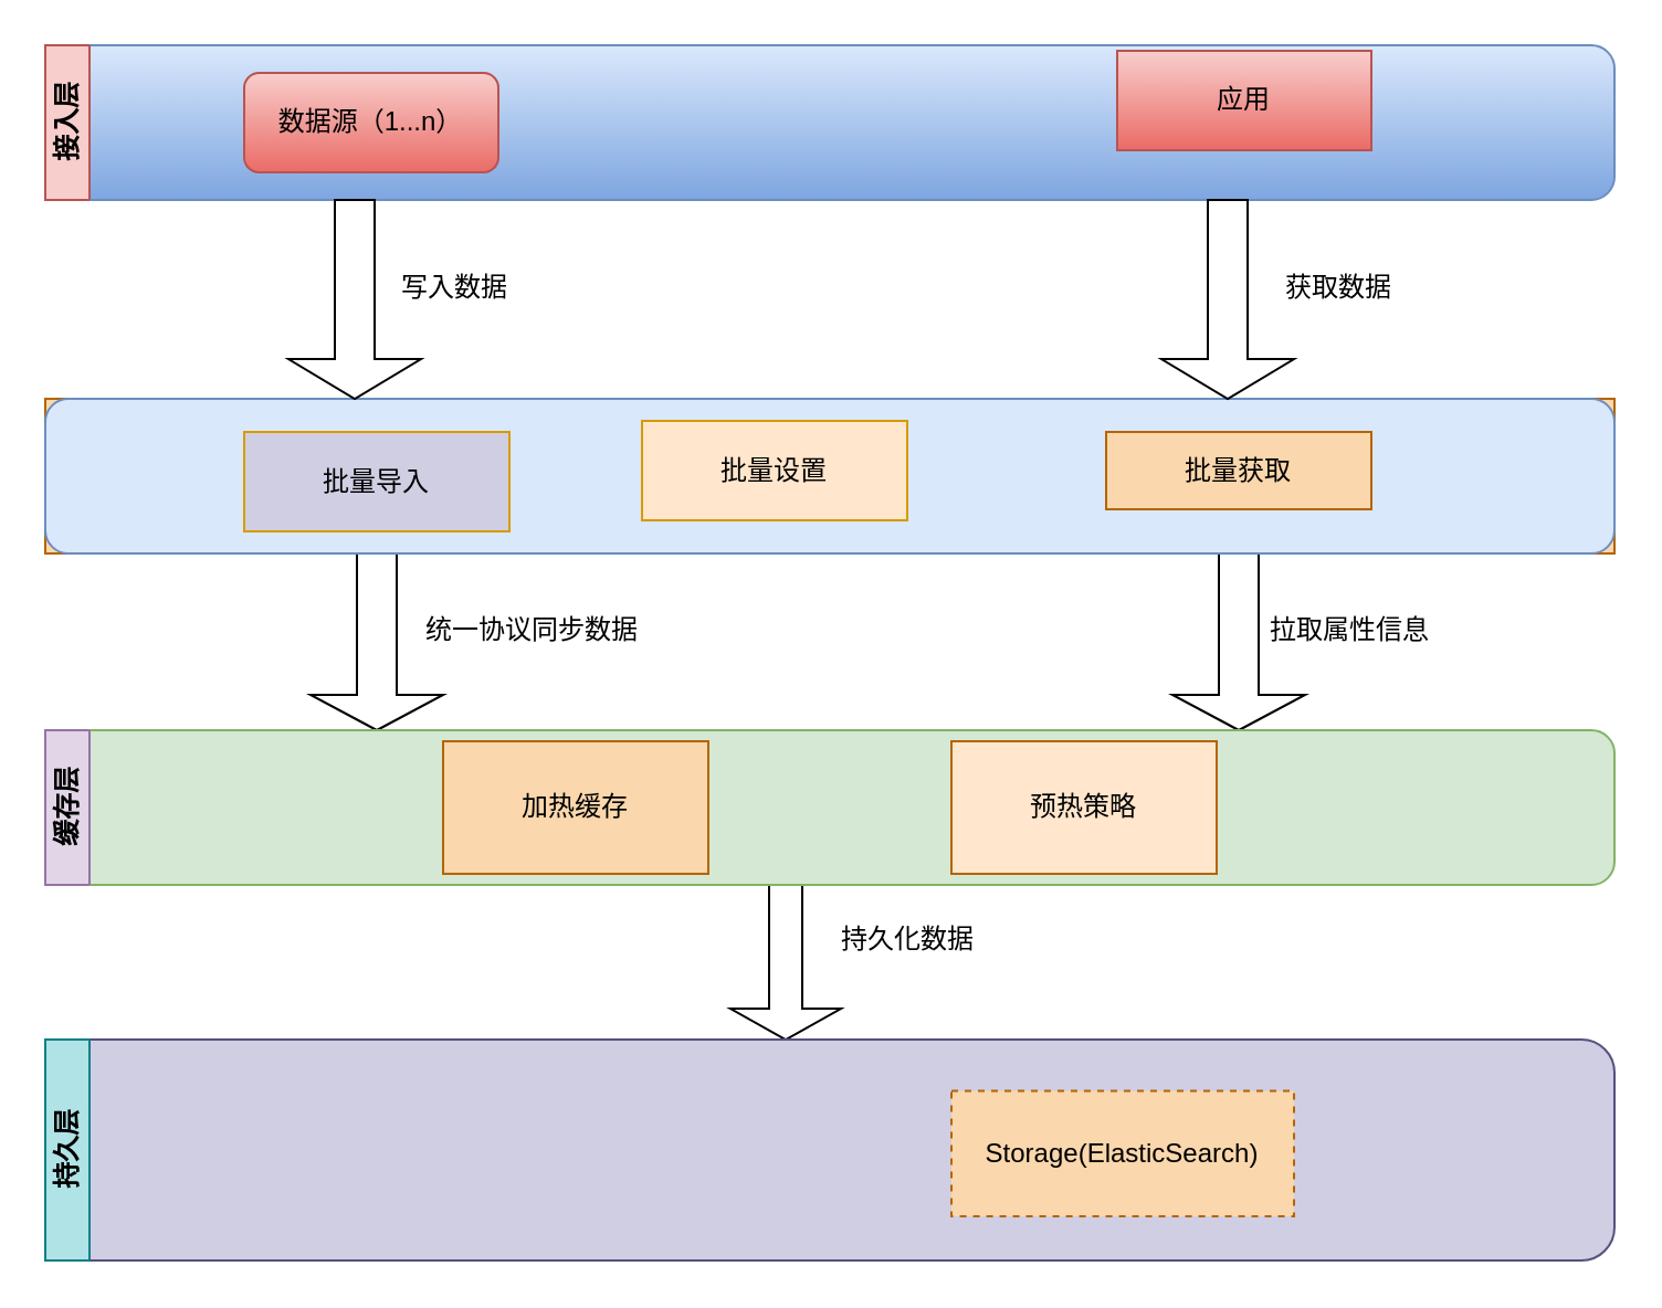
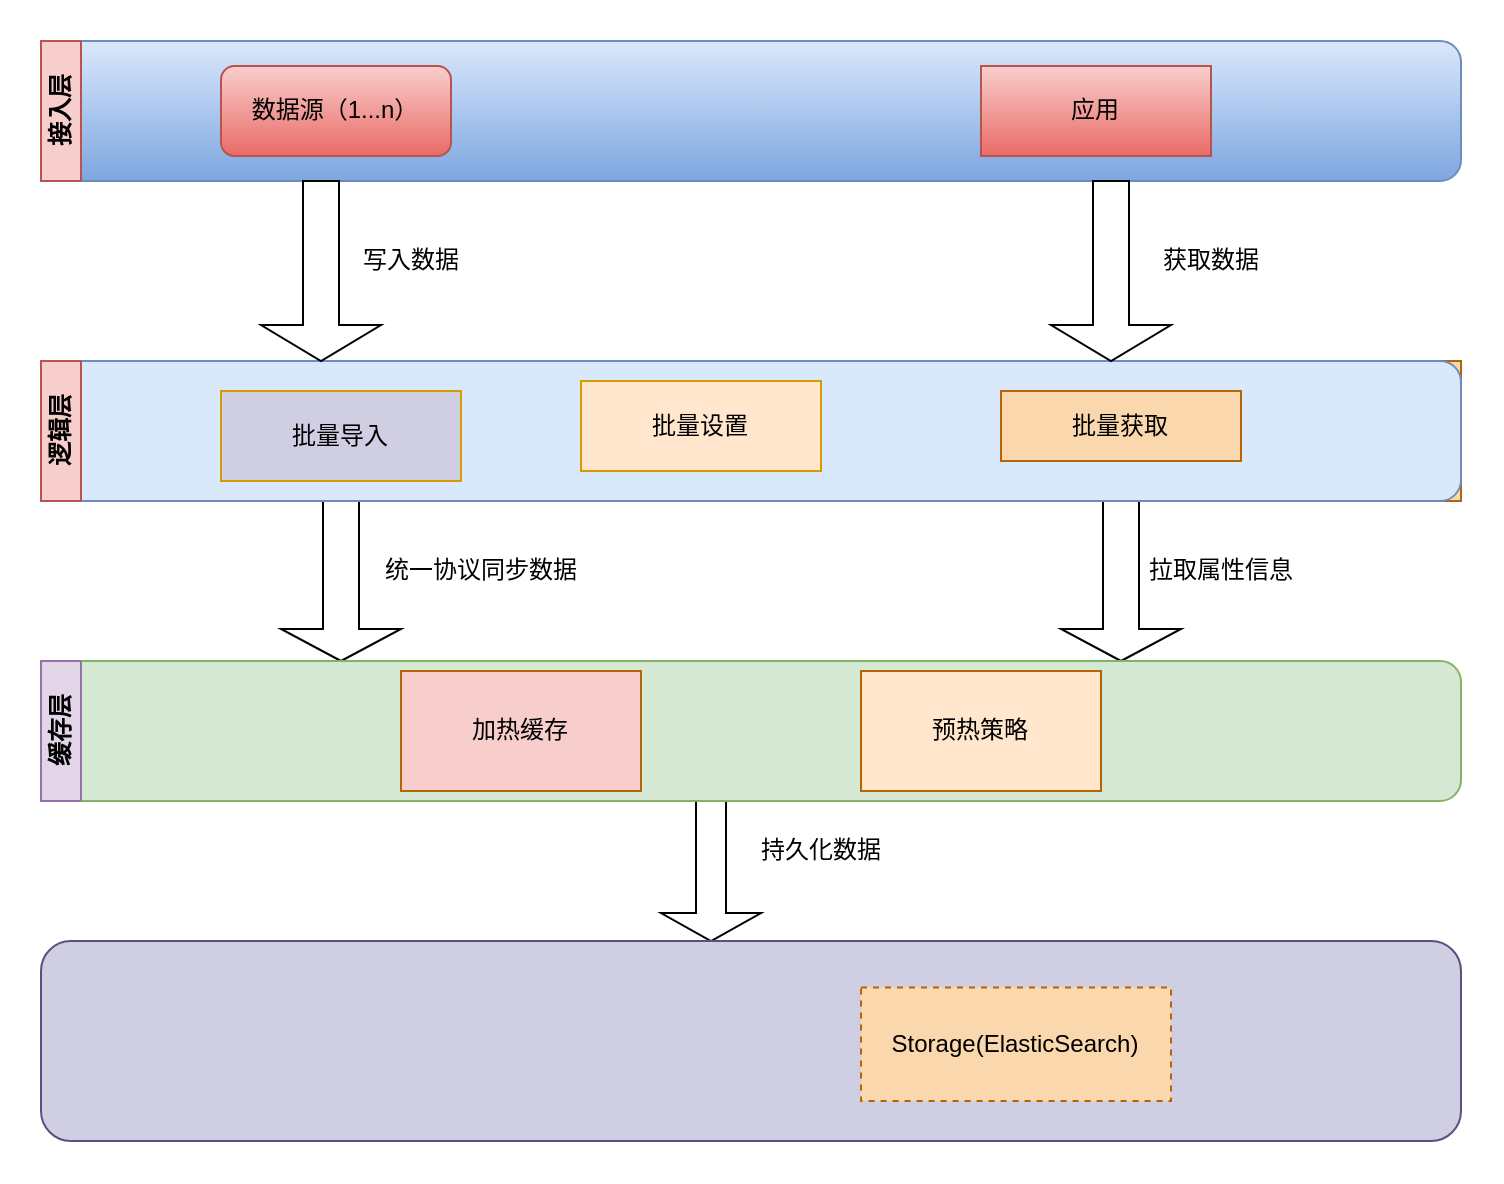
- <mxCell id="17" value="应用" style="rounded=0;whiteSpace=wrap;html=1;fillColor=#f8cecc;gradientColor=#ea6b66;strokeColor=#b85450;" parent="13" vertex="1"><mxGeometry x="485" y="2.5" width="115" height="45" as="geometry" /></mxCell>
+ <mxCell id="17" value="应用" style="rounded=0;whiteSpace=wrap;html=1;fillColor=#f8cecc;gradientColor=#ea6b66;strokeColor=#b85450;" parent="13" vertex="1"><mxGeometry x="470" y="12.5" width="115" height="45" as="geometry" /></mxCell>
+ <mxCell id="11" value="逻辑层" style="swimlane;horizontal=0;whiteSpace=wrap;html=1;fillColor=#f8cecc;strokeColor=#b85450;" parent="7" vertex="1"><mxGeometry width="20" height="70" as="geometry"><mxRectangle x="120" y="590" width="40" height="70" as="alternateBounds" /></mxGeometry></mxCell>
- <mxCell id="27" value="加热缓存" style="rounded=0;whiteSpace=wrap;html=1;fillColor=#fad7ac;strokeColor=#b46504;" parent="1" vertex="1"><mxGeometry x="200" y="335" width="120" height="60" as="geometry" /></mxCell>
+ <mxCell id="27" value="加热缓存" style="rounded=0;whiteSpace=wrap;html=1;fillColor=#f8cecc;strokeColor=#b46504;" parent="1" vertex="1"><mxGeometry x="200" y="335" width="120" height="60" as="geometry" /></mxCell>
- <mxCell id="30" value="持久层" style="swimlane;horizontal=0;whiteSpace=wrap;html=1;fillColor=#b0e3e6;strokeColor=#0e8088;" parent="28" vertex="1"><mxGeometry width="20" height="100" as="geometry" /></mxCell>
